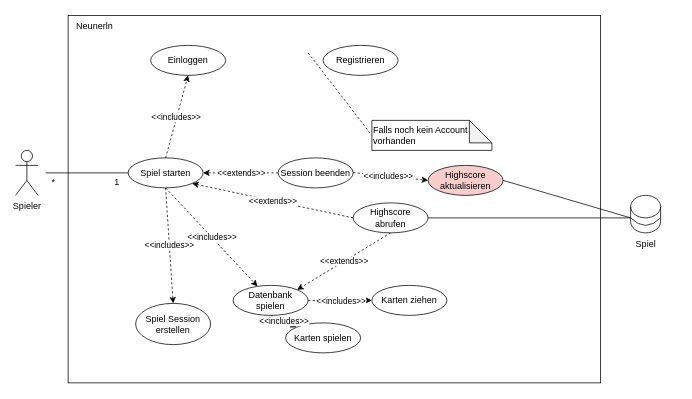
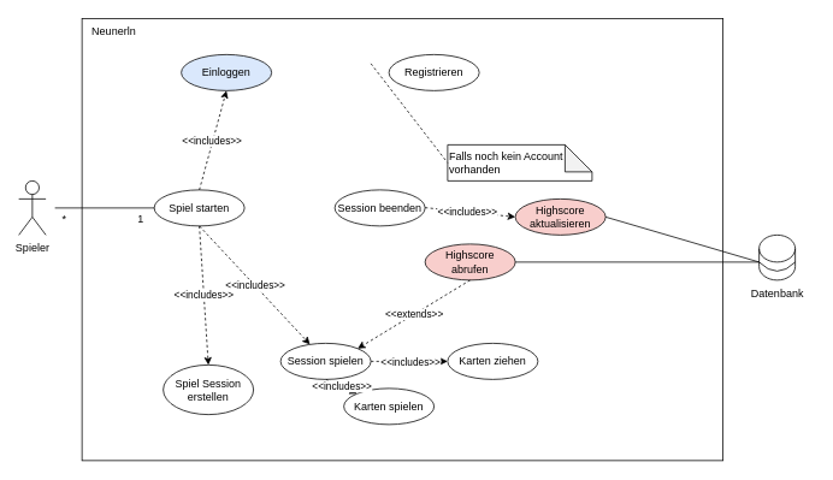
- <mxCell id="5" value="Einloggen" style="ellipse;whiteSpace=wrap;html=1;align=center;" parent="1" vertex="1"><mxGeometry x="200" y="60" width="100" height="40" as="geometry" /></mxCell>
+ <mxCell id="5" value="Einloggen" style="ellipse;whiteSpace=wrap;html=1;align=center;fillColor=#dae8fc;" parent="1" vertex="1"><mxGeometry x="200" y="60" width="100" height="40" as="geometry" /></mxCell>
- <mxCell id="36" value="" style="endArrow=classic;html=1;rounded=0;dashed=1;exitX=0;exitY=0.5;exitDx=0;exitDy=0;entryX=1;entryY=0.5;entryDx=0;entryDy=0;" edge="1" parent="1" source="35" target="4"><mxGeometry relative="1" as="geometry"><mxPoint x="485" y="253" as="sourcePoint" /><mxPoint x="270" y="207" as="targetPoint" /></mxGeometry></mxCell>
- <mxCell id="37" value="&amp;lt;&amp;lt;extends&amp;gt;&amp;gt;" style="edgeLabel;resizable=0;html=1;align=center;verticalAlign=middle;" connectable="0" vertex="1" parent="36"><mxGeometry relative="1" as="geometry" /></mxCell>
- <mxCell id="28" value="" style="endArrow=classic;html=1;rounded=0;dashed=1;exitX=0;exitY=0.5;exitDx=0;exitDy=0;entryX=1;entryY=1;entryDx=0;entryDy=0;" edge="1" parent="1" source="27" target="4"><mxGeometry relative="1" as="geometry"><mxPoint x="395" y="391" as="sourcePoint" /><mxPoint x="270" y="230" as="targetPoint" /></mxGeometry></mxCell>
- <mxCell id="29" value="&amp;lt;&amp;lt;extends&amp;gt;&amp;gt;" style="edgeLabel;resizable=0;html=1;align=center;verticalAlign=middle;" connectable="0" vertex="1" parent="28"><mxGeometry relative="1" as="geometry" /></mxCell>
- <mxCell id="27" value="Highscore abrufen" style="ellipse;whiteSpace=wrap;html=1;align=center;" vertex="1" parent="1"><mxGeometry x="470" y="270" width="100" height="40" as="geometry" /></mxCell>
+ <mxCell id="27" value="Highscore abrufen" style="ellipse;whiteSpace=wrap;html=1;align=center;fillColor=#f8cecc;" vertex="1" parent="1"><mxGeometry x="470" y="270" width="100" height="40" as="geometry" /></mxCell>
- <mxCell id="42" value="Spiel" style="text;html=1;align=center;verticalAlign=middle;resizable=0;points=[];autosize=1;strokeColor=none;fillColor=none;" vertex="1" parent="1"><mxGeometry x="820" y="310" width="80" height="30" as="geometry" /></mxCell>
+ <mxCell id="42" value="Datenbank" style="text;html=1;align=center;verticalAlign=middle;resizable=0;points=[];autosize=1;strokeColor=none;fillColor=none;" vertex="1" parent="1"><mxGeometry x="820" y="310" width="80" height="30" as="geometry" /></mxCell>
- <mxCell id="21" value="Datenbank spielen" style="ellipse;whiteSpace=wrap;html=1;align=center;" vertex="1" parent="1"><mxGeometry x="310" y="380" width="100" height="40" as="geometry" /></mxCell>
+ <mxCell id="21" value="Session spielen" style="ellipse;whiteSpace=wrap;html=1;align=center;" vertex="1" parent="1"><mxGeometry x="310" y="380" width="100" height="40" as="geometry" /></mxCell>
